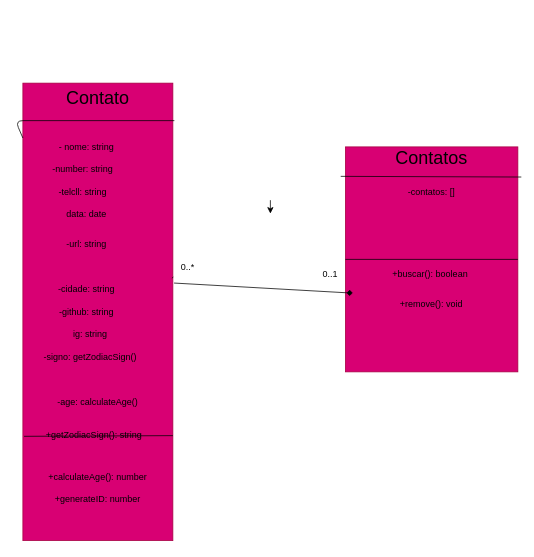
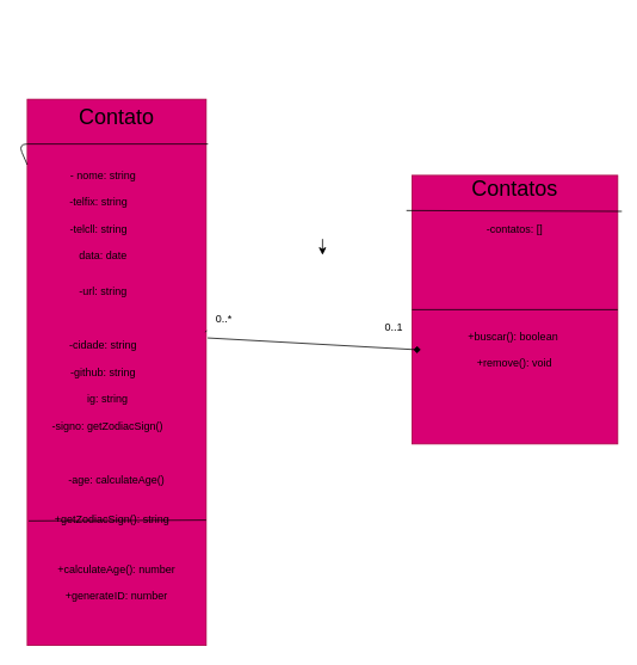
- <mxCell id="10" value="-number: string" style="text;html=1;strokeColor=none;fillColor=none;align=center;verticalAlign=middle;whiteSpace=wrap;rounded=0;fontSize=12;" vertex="1" parent="1"><mxGeometry x="40" y="210" width="140" height="30" as="geometry" /></mxCell>
+ <mxCell id="10" value="-telfix: string" style="text;html=1;strokeColor=none;fillColor=none;align=center;verticalAlign=middle;whiteSpace=wrap;rounded=0;fontSize=12;" vertex="1" parent="1"><mxGeometry x="40" y="210" width="140" height="30" as="geometry" /></mxCell>
- <mxCell id="25" value="+buscar(): boolean&amp;nbsp;" style="text;html=1;strokeColor=none;fillColor=none;align=center;verticalAlign=middle;whiteSpace=wrap;rounded=0;fontSize=12;" vertex="1" parent="1"><mxGeometry x="510" y="350" width="130" height="30" as="geometry" /></mxCell>
+ <mxCell id="25" value="+buscar(): boolean&amp;nbsp;" style="text;html=1;strokeColor=none;fillColor=none;align=center;verticalAlign=middle;whiteSpace=wrap;rounded=0;fontSize=12;" vertex="1" parent="1"><mxGeometry x="510" y="360" width="130" height="30" as="geometry" /></mxCell>
